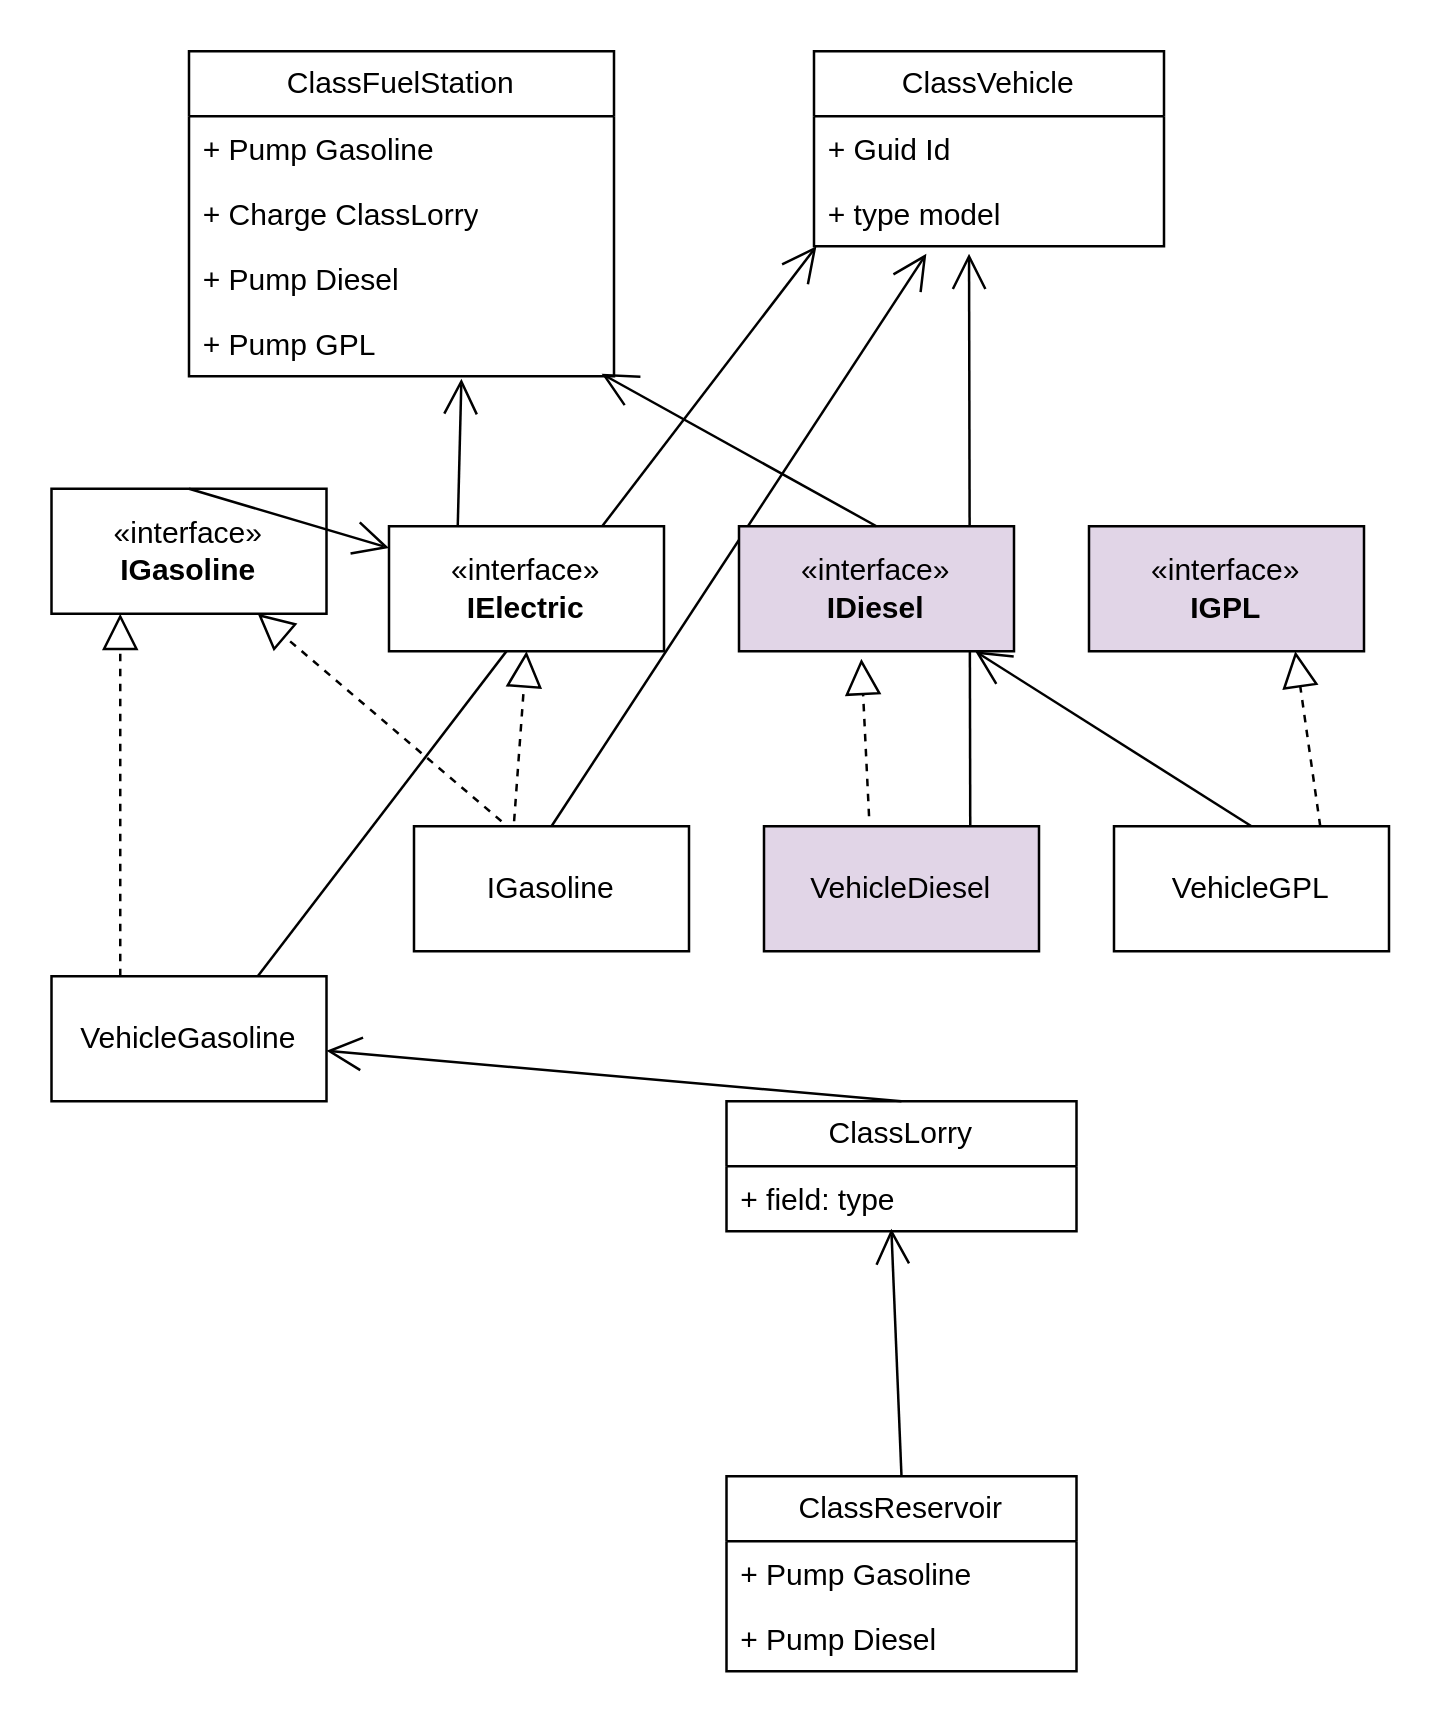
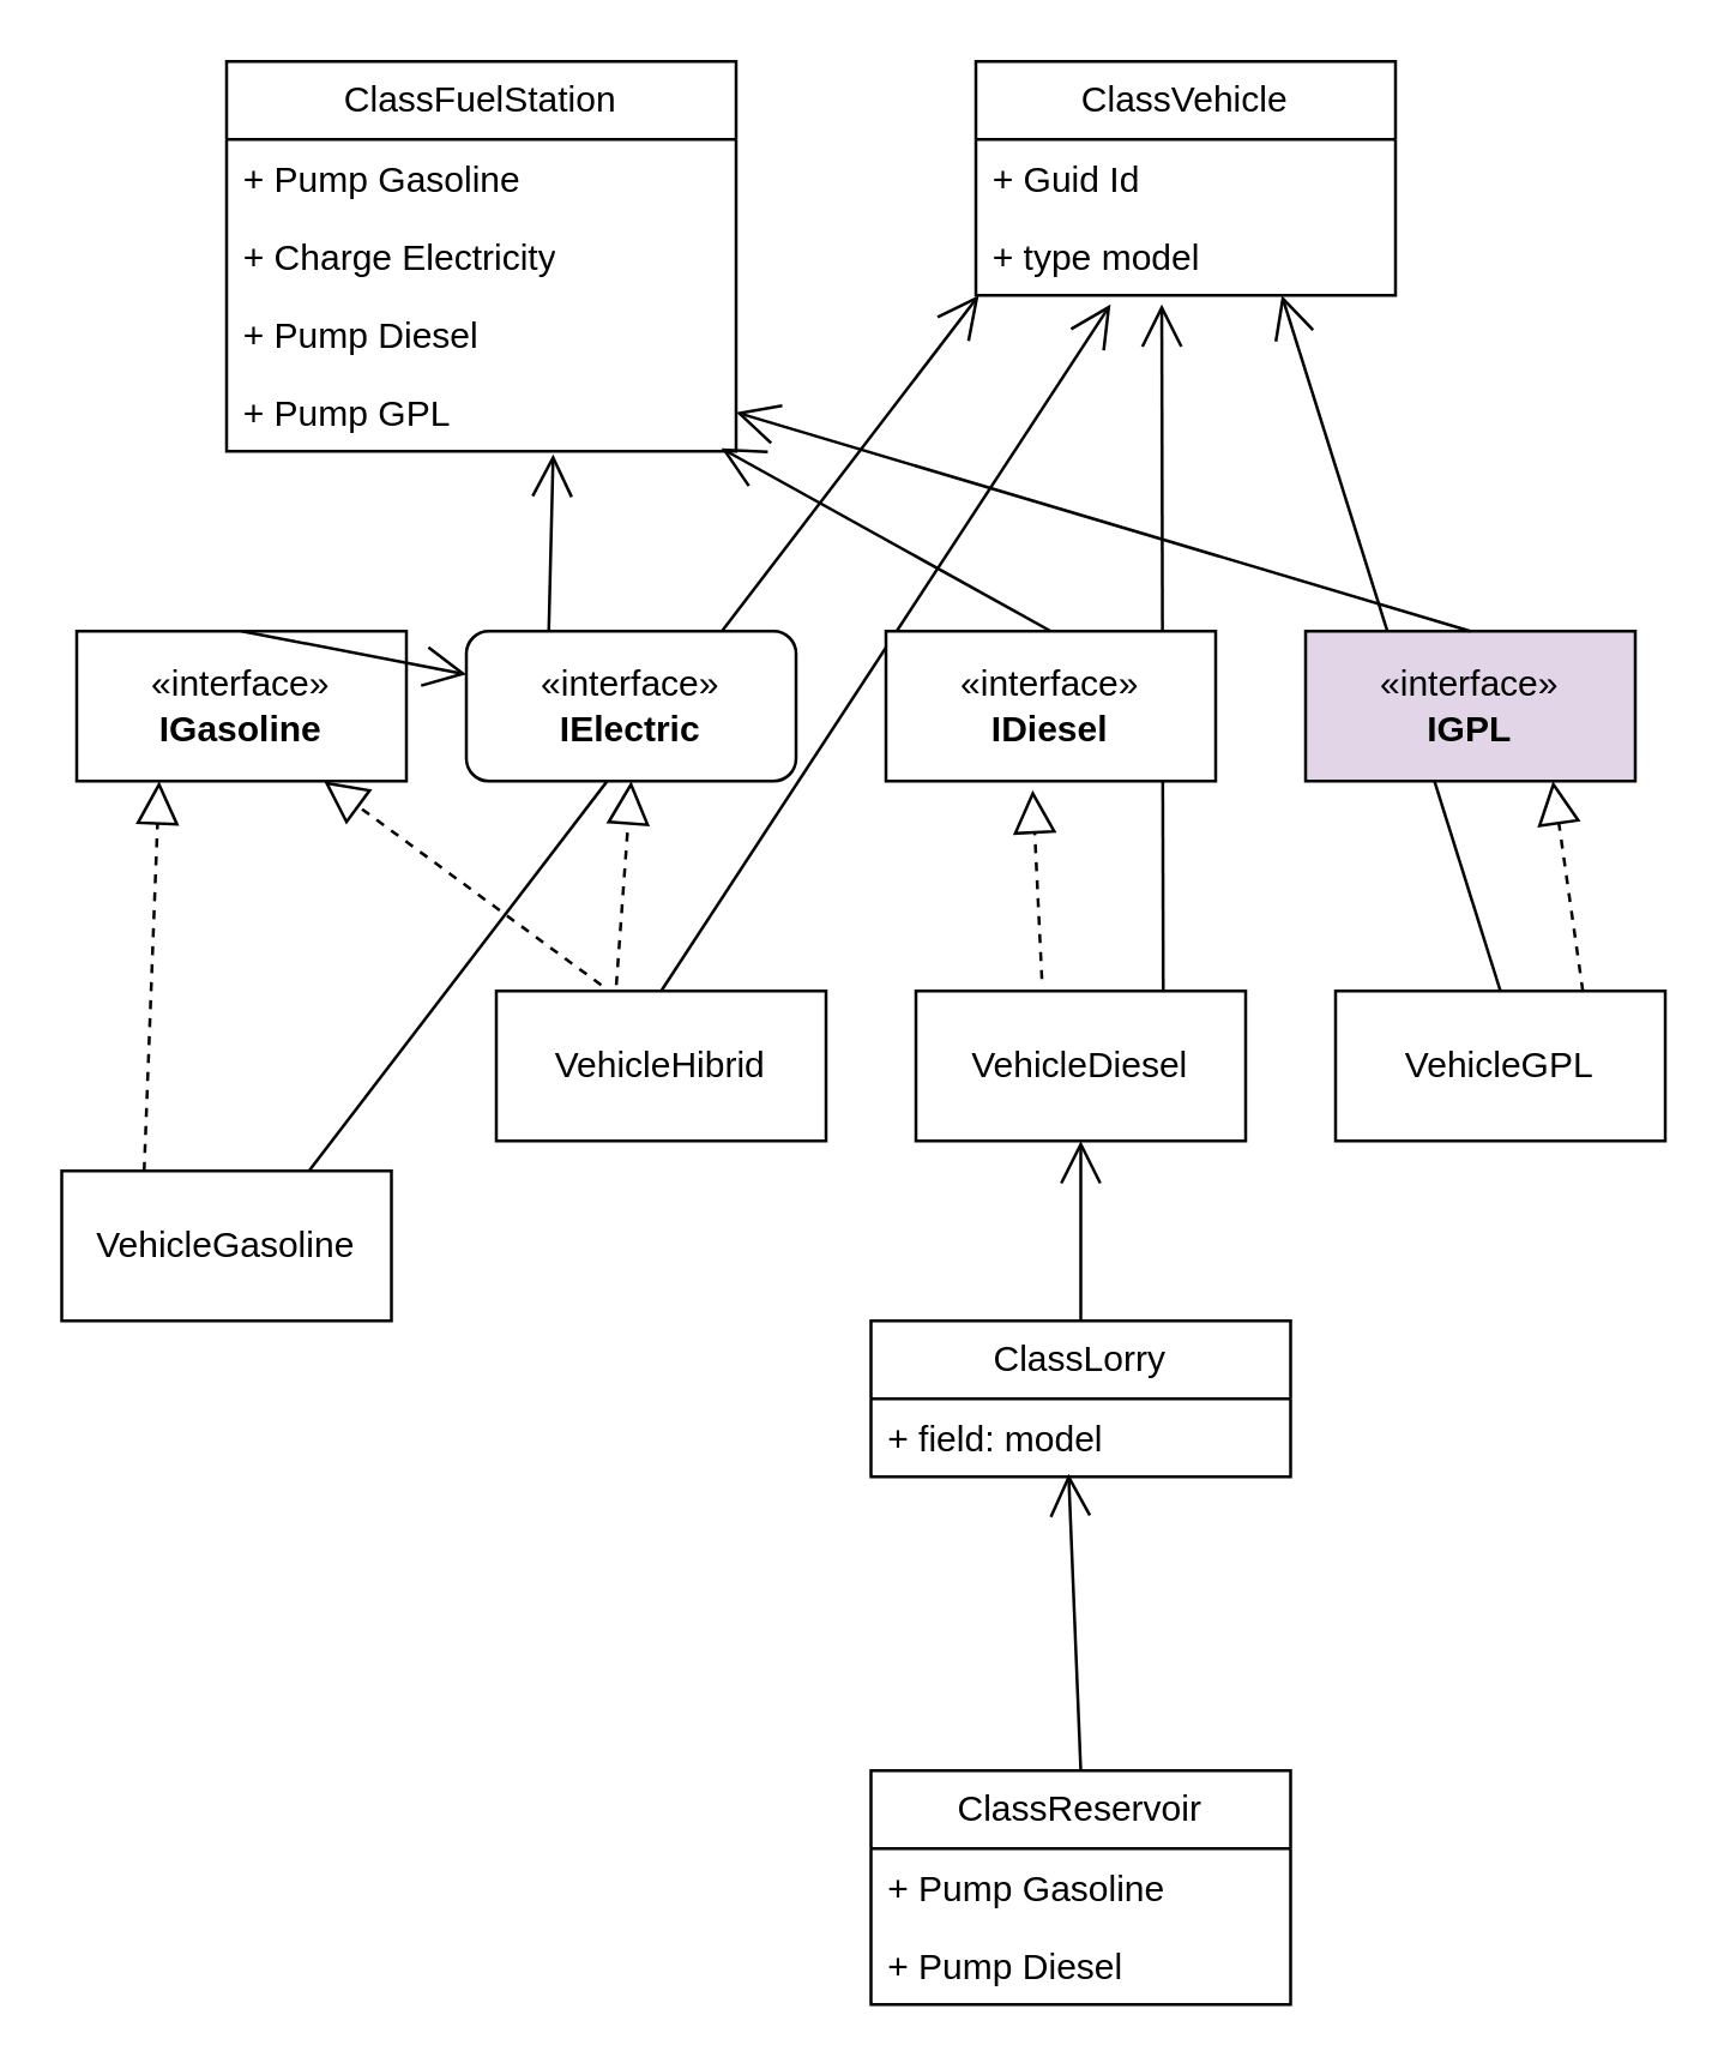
- <mxCell id="12" value="+ Charge ClassLorry" style="text;strokeColor=none;fillColor=none;align=left;verticalAlign=top;spacingLeft=4;spacingRight=4;overflow=hidden;rotatable=0;points=[[0,0.5],[1,0.5]];portConstraint=eastwest;whiteSpace=wrap;html=1;" parent="10" vertex="1"><mxGeometry y="52" width="170" height="26" as="geometry" /></mxCell>
+ <mxCell id="12" value="+ Charge Electricity" style="text;strokeColor=none;fillColor=none;align=left;verticalAlign=top;spacingLeft=4;spacingRight=4;overflow=hidden;rotatable=0;points=[[0,0.5],[1,0.5]];portConstraint=eastwest;whiteSpace=wrap;html=1;" parent="10" vertex="1"><mxGeometry y="52" width="170" height="26" as="geometry" /></mxCell>
+ <mxCell id="34" value="" style="endArrow=open;endFill=1;endSize=12;html=1;rounded=0;exitX=0.5;exitY=0;exitDx=0;exitDy=0;entryX=1;entryY=0.5;entryDx=0;entryDy=0;" parent="1" source="8" target="14" edge="1"><mxGeometry width="160" relative="1" as="geometry"><mxPoint x="510" y="340" as="sourcePoint" /><mxPoint x="437" y="108" as="targetPoint" /></mxGeometry></mxCell>
- <mxCell id="9" value="«interface»&lt;br&gt;&lt;b&gt;IGasoline&lt;/b&gt;" style="html=1;whiteSpace=wrap;" parent="1" vertex="1"><mxGeometry x="20" y="195" width="110" height="50" as="geometry" /></mxCell>
+ <mxCell id="9" value="«interface»&lt;br&gt;&lt;b&gt;IGasoline&lt;/b&gt;" style="html=1;whiteSpace=wrap;" parent="1" vertex="1"><mxGeometry x="25" y="210" width="110" height="50" as="geometry" /></mxCell>
- <mxCell id="6" value="«interface»&lt;br&gt;&lt;b&gt;IElectric&lt;/b&gt;" style="html=1;whiteSpace=wrap;" parent="1" vertex="1"><mxGeometry x="155" y="210" width="110" height="50" as="geometry" /></mxCell>
+ <mxCell id="6" value="«interface»&lt;br&gt;&lt;b&gt;IElectric&lt;/b&gt;" style="html=1;whiteSpace=wrap;rounded=1;" parent="1" vertex="1"><mxGeometry x="155" y="210" width="110" height="50" as="geometry" /></mxCell>
- <mxCell id="7" value="«interface»&lt;br&gt;&lt;b&gt;IDiesel&lt;/b&gt;" style="html=1;whiteSpace=wrap;fillColor=#e1d5e7;" parent="1" vertex="1"><mxGeometry x="295" y="210" width="110" height="50" as="geometry" /></mxCell>
+ <mxCell id="7" value="«interface»&lt;br&gt;&lt;b&gt;IDiesel&lt;/b&gt;" style="html=1;whiteSpace=wrap;" parent="1" vertex="1"><mxGeometry x="295" y="210" width="110" height="50" as="geometry" /></mxCell>
- <mxCell id="2" value="" style="endArrow=open;endFill=1;endSize=12;html=1;rounded=0;exitX=0.5;exitY=0;exitDx=0;exitDy=0;" parent="1" source="21" target="7" edge="1"><mxGeometry width="160" relative="1" as="geometry"><mxPoint x="363" y="337" as="sourcePoint" /><mxPoint x="365" y="270" as="targetPoint" /></mxGeometry></mxCell>
+ <mxCell id="2" value="" style="endArrow=open;endFill=1;endSize=12;html=1;rounded=0;exitX=0.5;exitY=0;exitDx=0;exitDy=0;entryX=0.729;entryY=1;entryDx=0;entryDy=0;entryPerimeter=0;" parent="1" source="21" target="17" edge="1"><mxGeometry width="160" relative="1" as="geometry"><mxPoint x="363" y="337" as="sourcePoint" /><mxPoint x="365" y="270" as="targetPoint" /></mxGeometry></mxCell>
- <mxCell id="19" value="IGasoline" style="html=1;whiteSpace=wrap;" parent="1" vertex="1"><mxGeometry x="165" y="330" width="110" height="50" as="geometry" /></mxCell>
+ <mxCell id="19" value="VehicleHibrid" style="html=1;whiteSpace=wrap;" parent="1" vertex="1"><mxGeometry x="165" y="330" width="110" height="50" as="geometry" /></mxCell>
- <mxCell id="20" value="VehicleDiesel" style="html=1;whiteSpace=wrap;fillColor=#e1d5e7;" parent="1" vertex="1"><mxGeometry x="305" y="330" width="110" height="50" as="geometry" /></mxCell>
+ <mxCell id="20" value="VehicleDiesel" style="html=1;whiteSpace=wrap;" parent="1" vertex="1"><mxGeometry x="305" y="330" width="110" height="50" as="geometry" /></mxCell>
- <mxCell id="28" value="" style="endArrow=open;endFill=1;endSize=12;html=1;rounded=0;exitX=0.5;exitY=0;exitDx=0;exitDy=0;" parent="1" source="22" target="18" edge="1"><mxGeometry width="160" relative="1" as="geometry"><mxPoint x="475" y="600" as="sourcePoint" /><mxPoint x="476" y="554" as="targetPoint" /></mxGeometry></mxCell>
+ <mxCell id="28" value="" style="endArrow=open;endFill=1;endSize=12;html=1;rounded=0;exitX=0.5;exitY=0;exitDx=0;exitDy=0;entryX=0.5;entryY=1;entryDx=0;entryDy=0;" parent="1" source="22" target="20" edge="1"><mxGeometry width="160" relative="1" as="geometry"><mxPoint x="475" y="600" as="sourcePoint" /><mxPoint x="476" y="554" as="targetPoint" /></mxGeometry></mxCell>
- <mxCell id="23" value="+ field: type" style="text;strokeColor=none;fillColor=none;align=left;verticalAlign=top;spacingLeft=4;spacingRight=4;overflow=hidden;rotatable=0;points=[[0,0.5],[1,0.5]];portConstraint=eastwest;whiteSpace=wrap;html=1;" parent="22" vertex="1"><mxGeometry y="26" width="140" height="26" as="geometry" /></mxCell>
+ <mxCell id="23" value="+ field: model" style="text;strokeColor=none;fillColor=none;align=left;verticalAlign=top;spacingLeft=4;spacingRight=4;overflow=hidden;rotatable=0;points=[[0,0.5],[1,0.5]];portConstraint=eastwest;whiteSpace=wrap;html=1;" parent="22" vertex="1"><mxGeometry y="26" width="140" height="26" as="geometry" /></mxCell>
